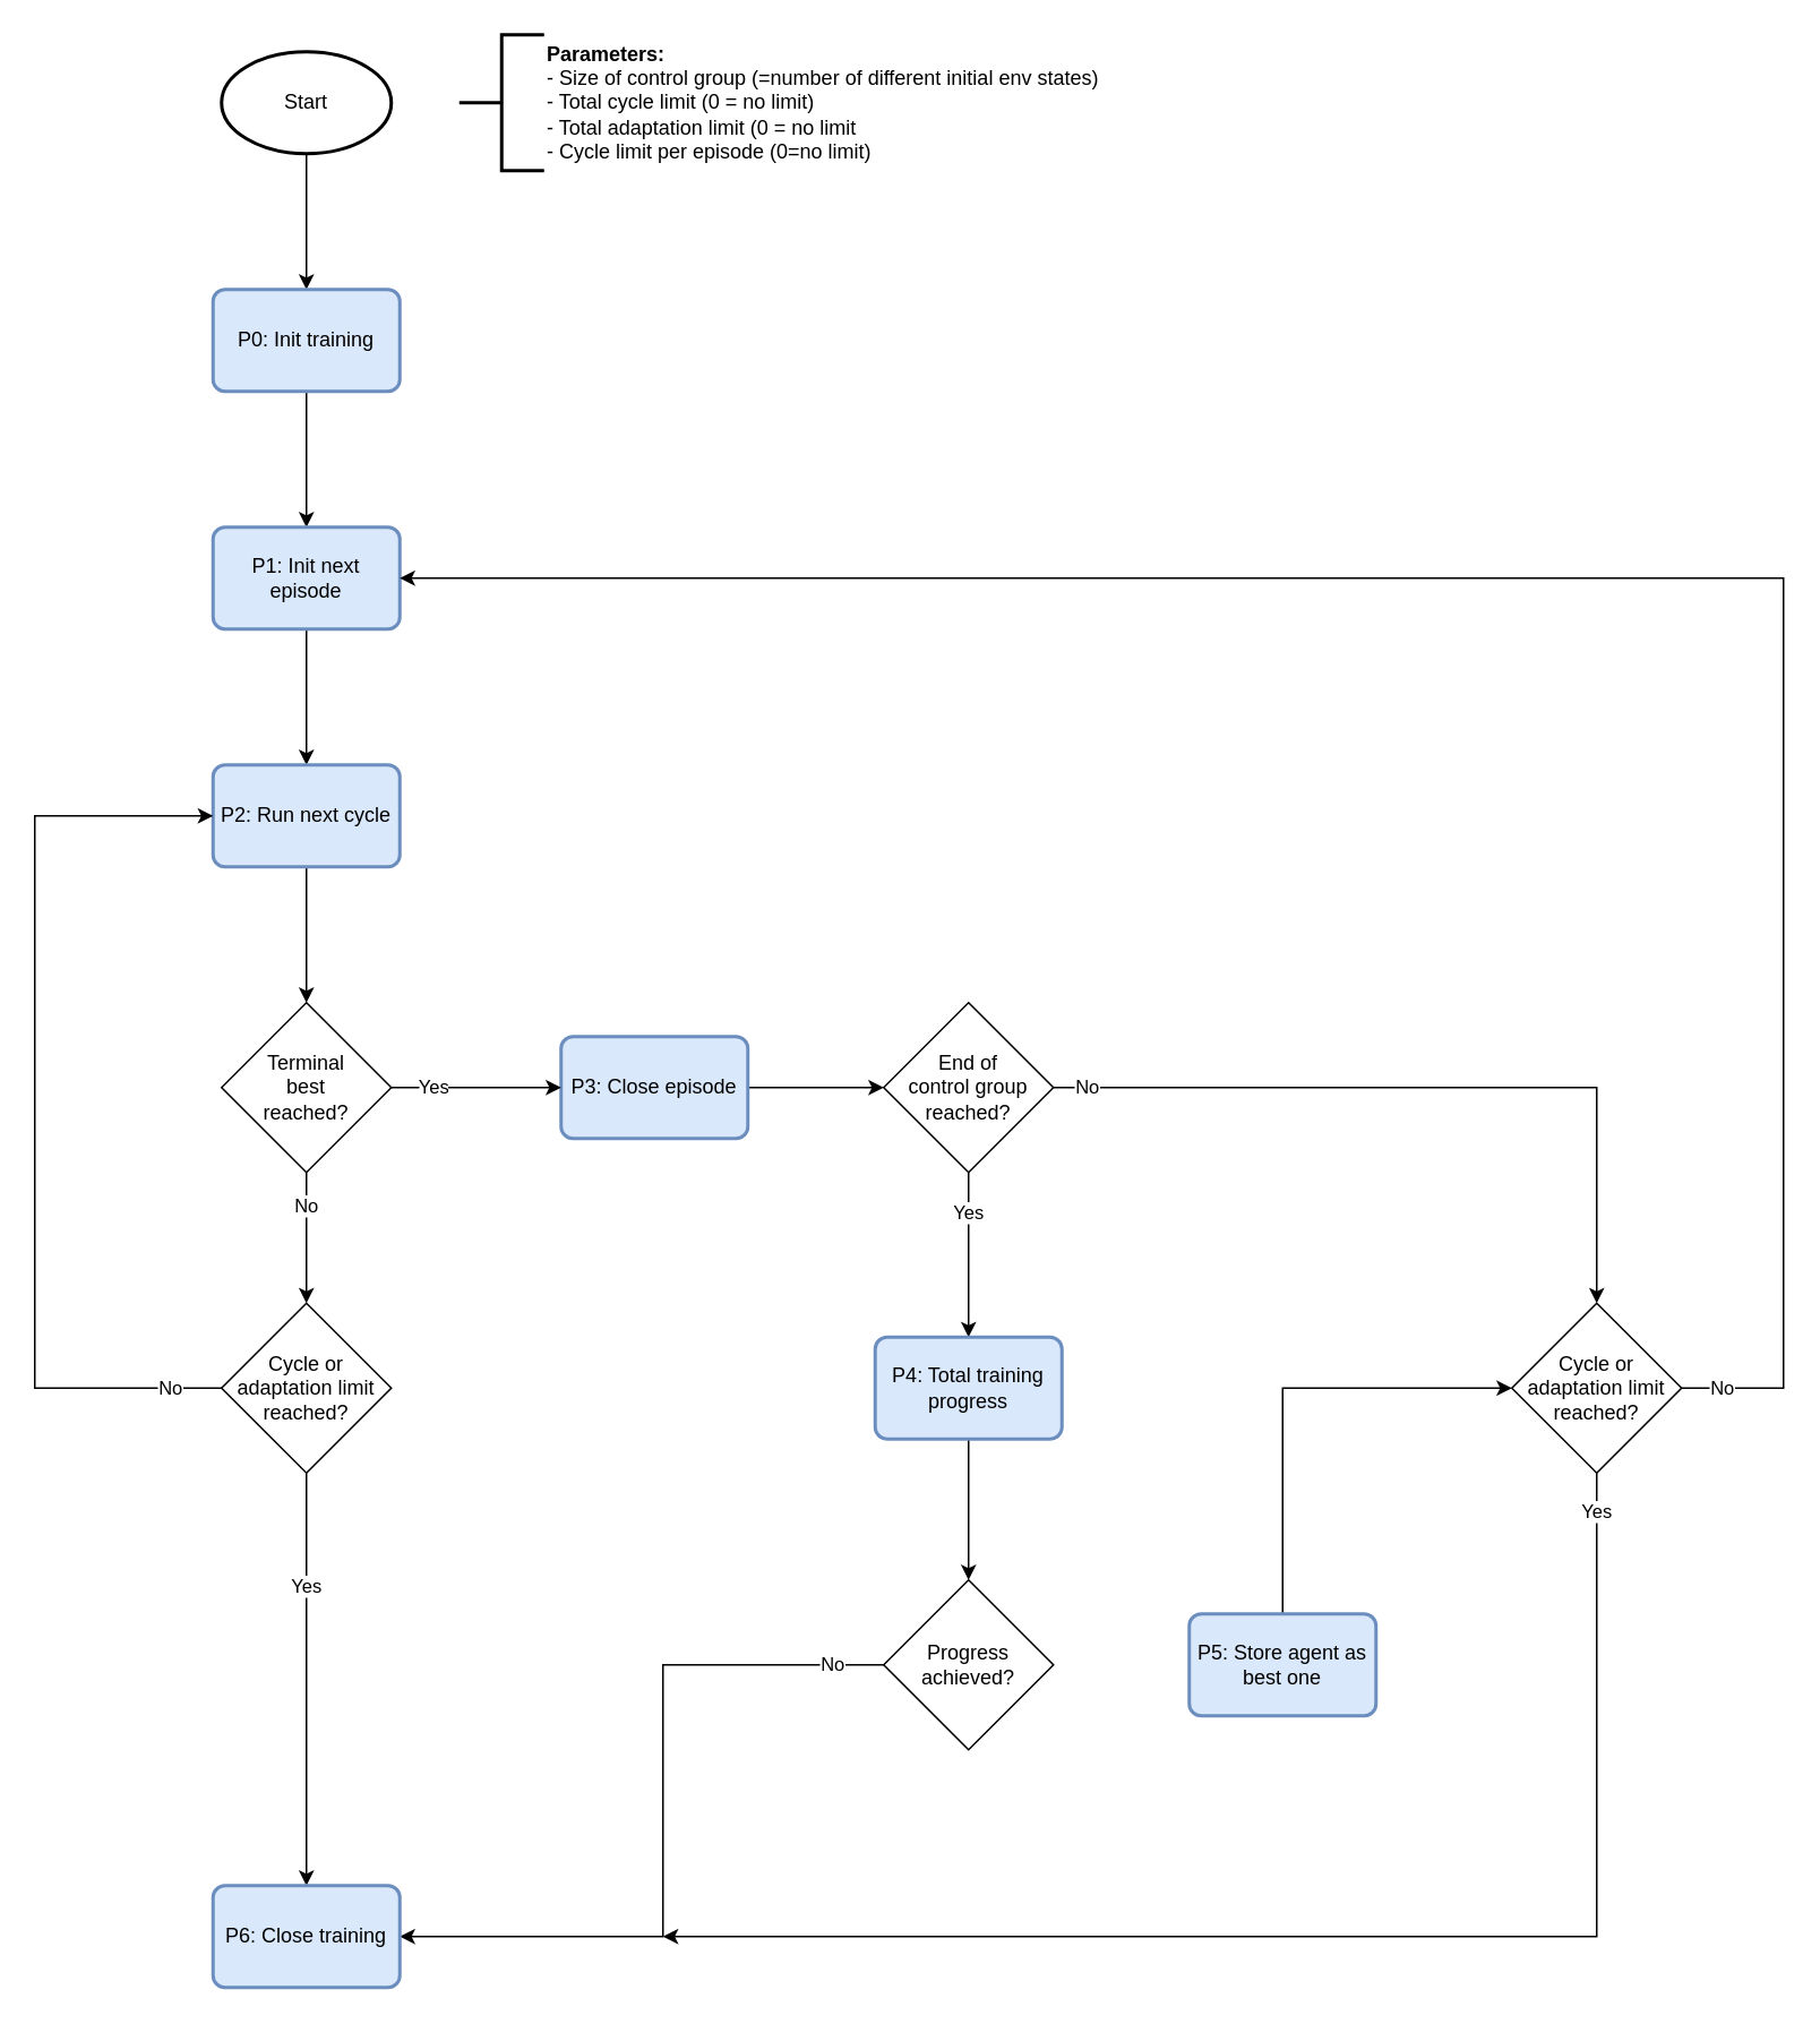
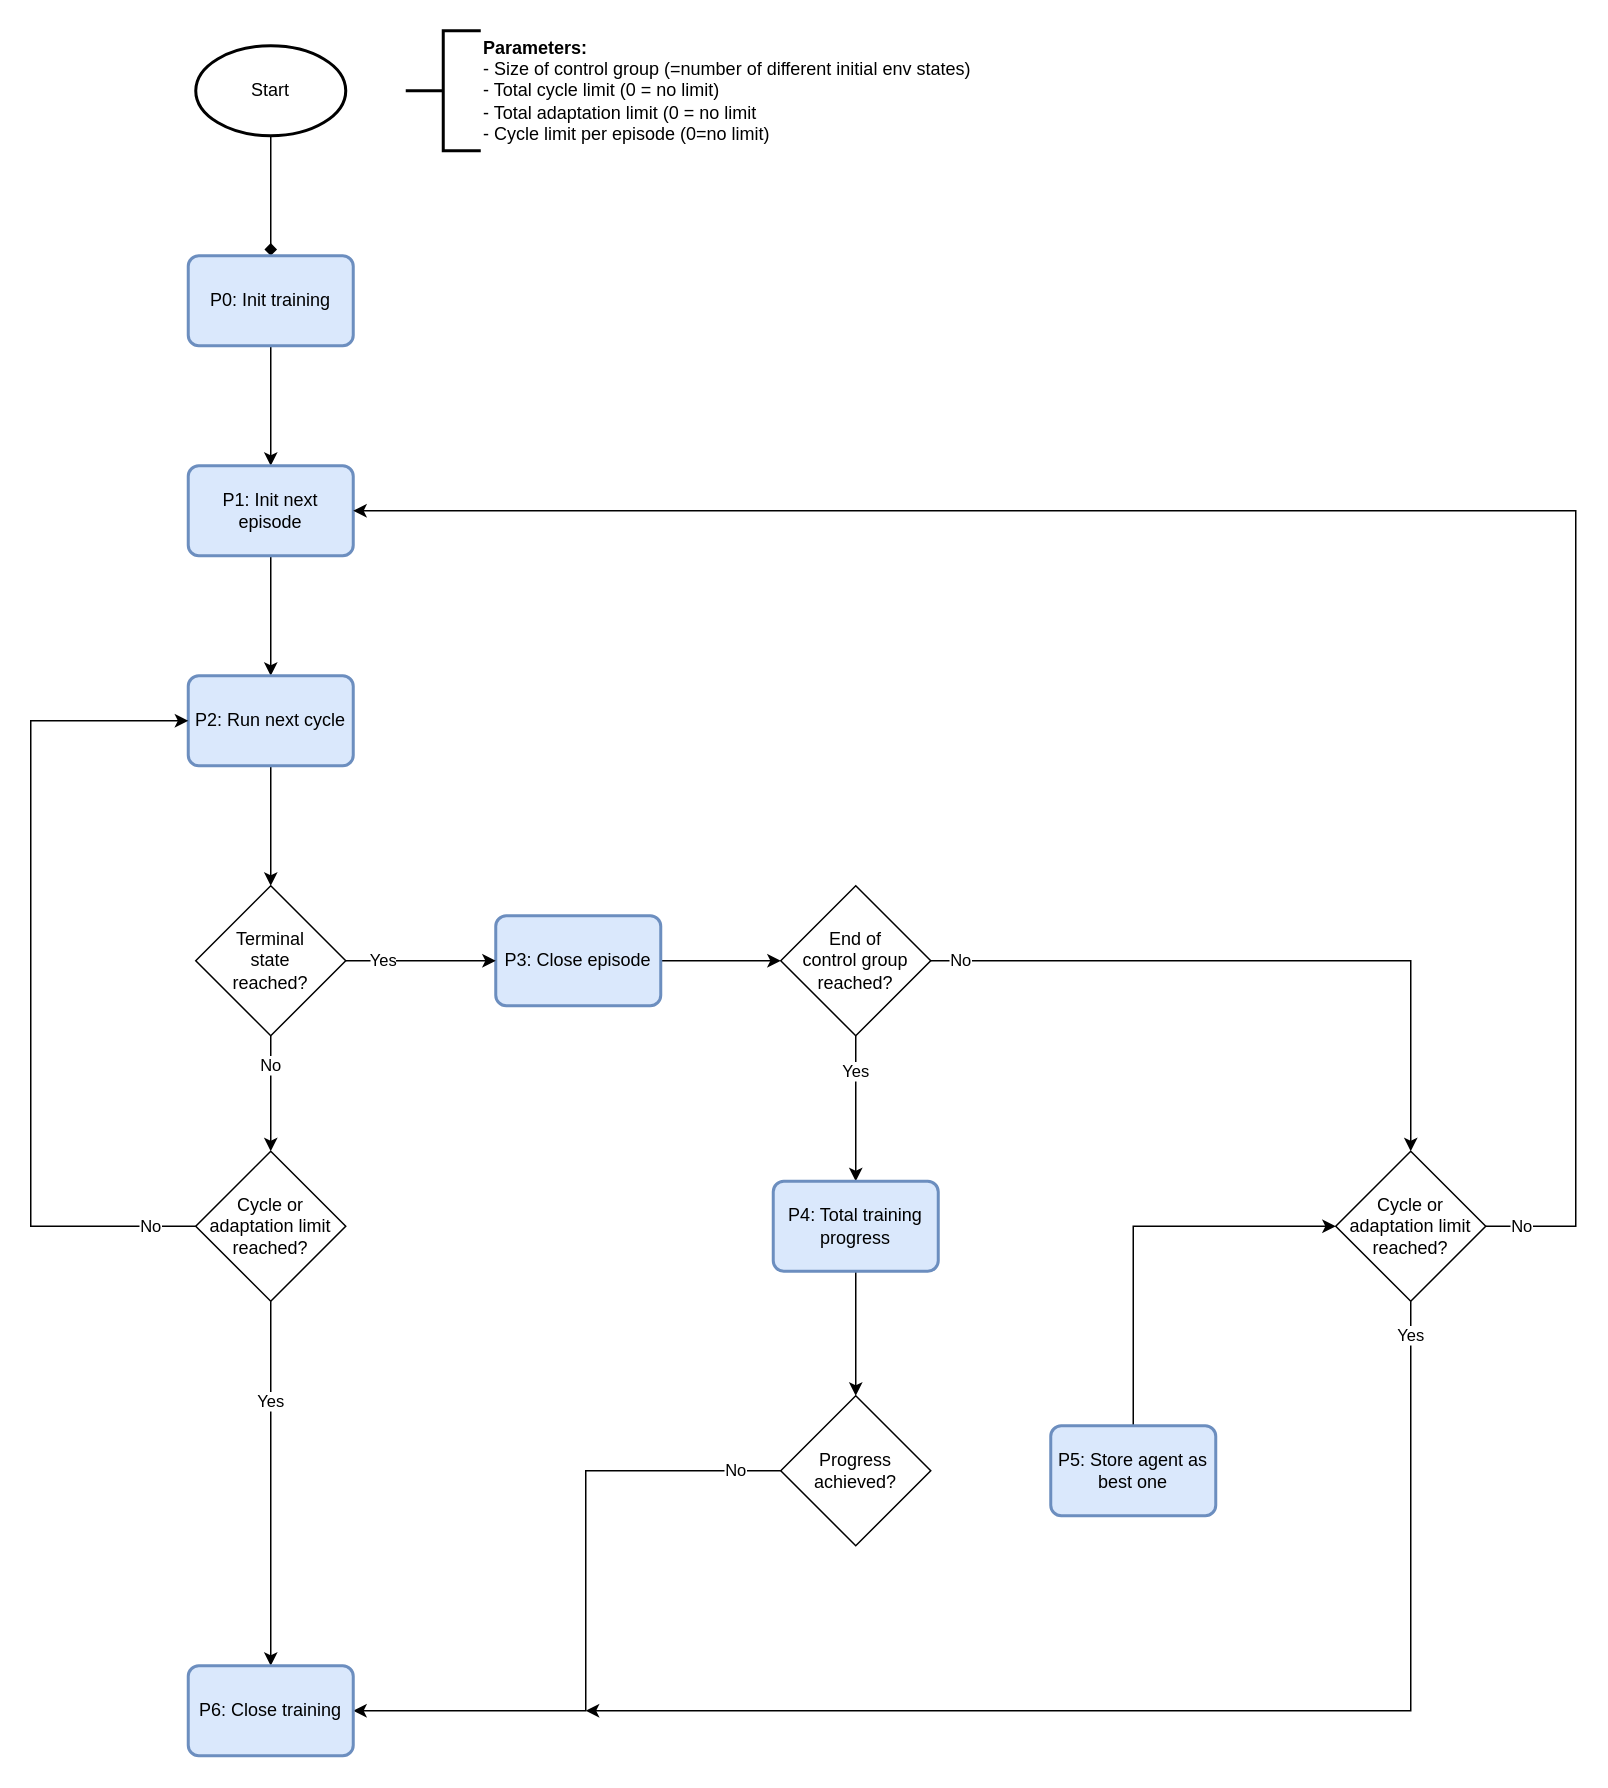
- <mxCell id="2" value="" style="edgeStyle=orthogonalEdgeStyle;rounded=0;orthogonalLoop=1;jettySize=auto;html=1;" parent="1" source="3" target="5" edge="1"><mxGeometry relative="1" as="geometry" /></mxCell>
+ <mxCell id="2" value="" style="edgeStyle=orthogonalEdgeStyle;rounded=0;orthogonalLoop=1;jettySize=auto;html=1;endArrow=diamond;" parent="1" source="3" target="5" edge="1"><mxGeometry relative="1" as="geometry" /></mxCell>
- <mxCell id="17" value="Terminal&lt;br&gt;best &lt;br&gt;reached?" style="rhombus;whiteSpace=wrap;html=1;" parent="1" vertex="1"><mxGeometry x="130" y="590" width="100" height="100" as="geometry" /></mxCell>
+ <mxCell id="17" value="Terminal&lt;br&gt;state &lt;br&gt;reached?" style="rhombus;whiteSpace=wrap;html=1;" parent="1" vertex="1"><mxGeometry x="130" y="590" width="100" height="100" as="geometry" /></mxCell>
